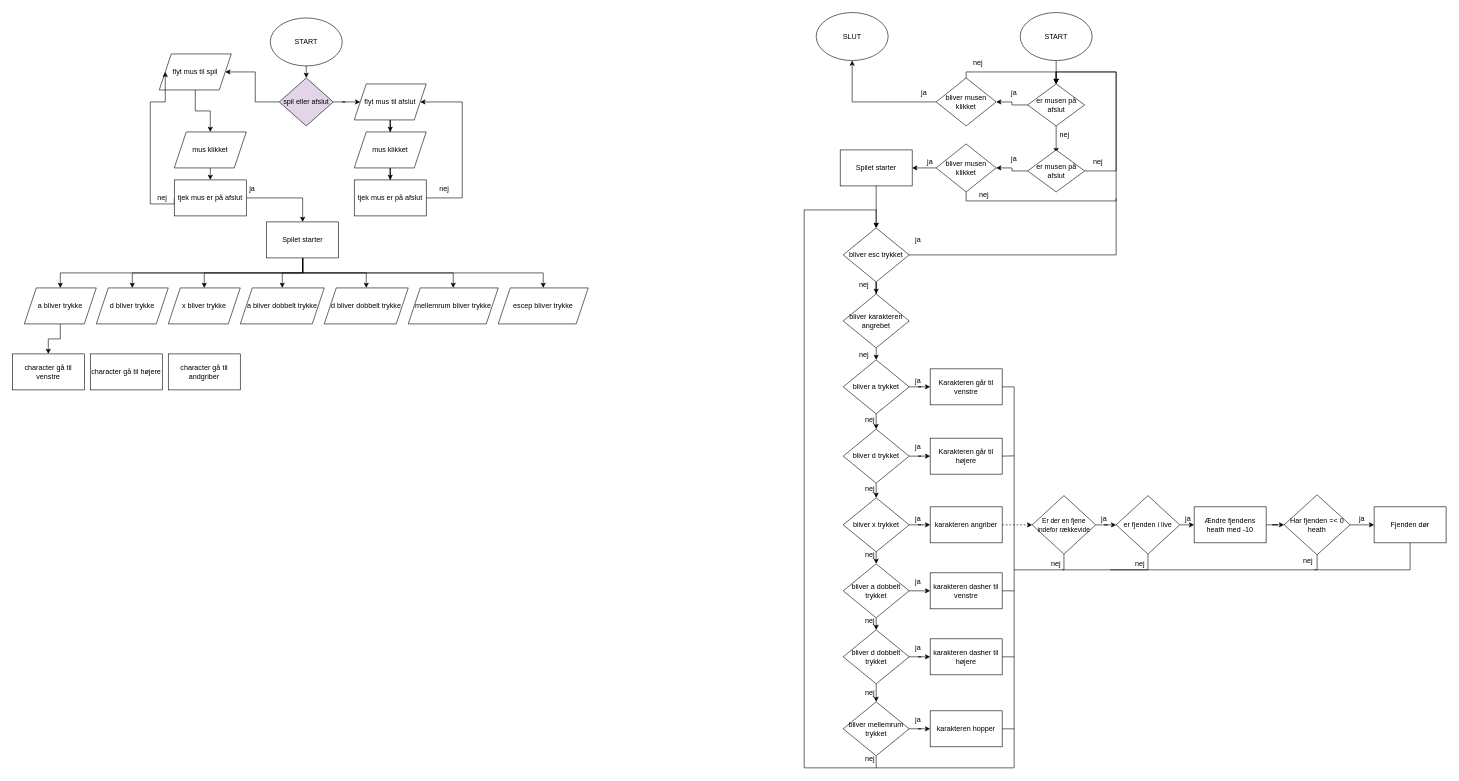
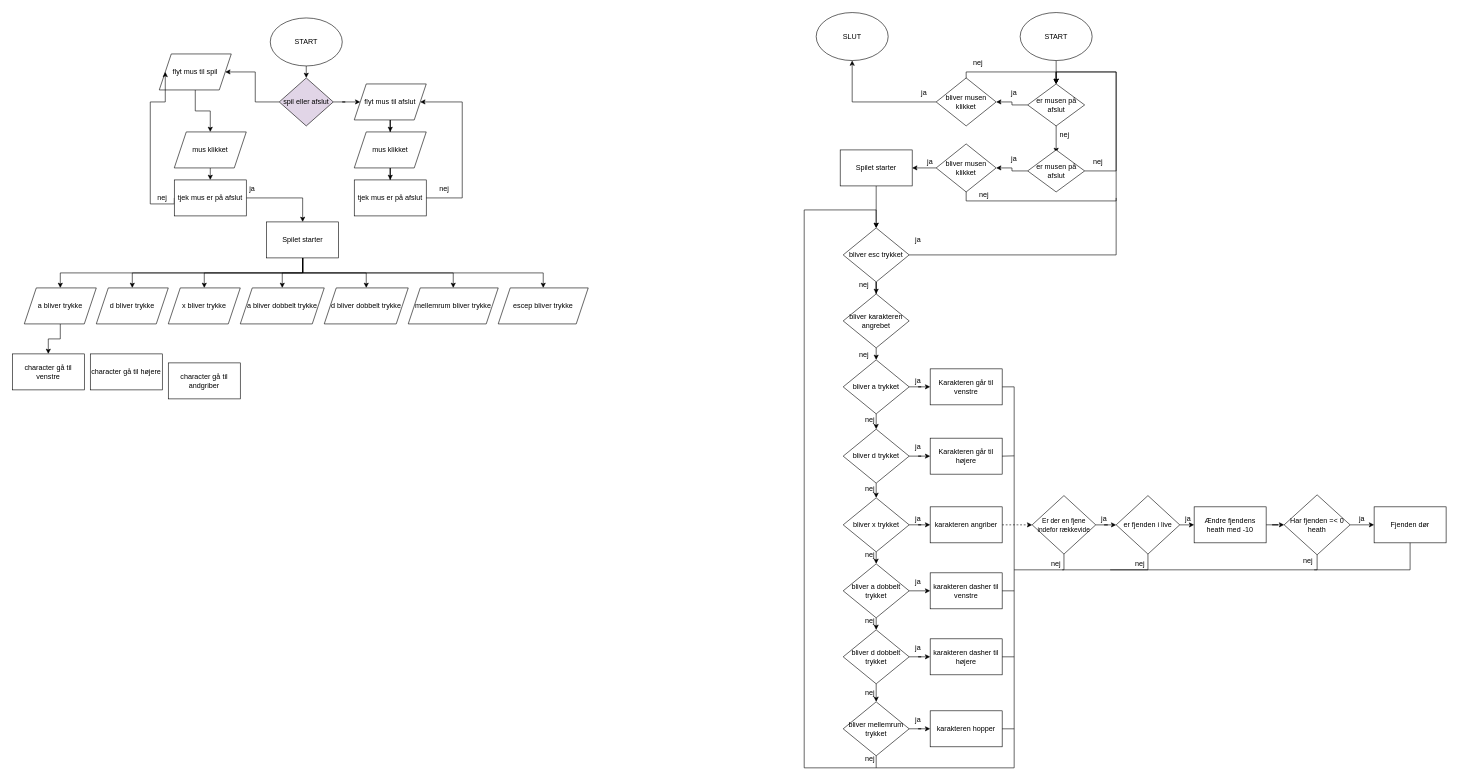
- <mxCell id="42" value="character gå til andgriber" style="whiteSpace=wrap;html=1;" parent="1" vertex="1"><mxGeometry x="280" y="589" width="120" height="60" as="geometry" /></mxCell>
+ <mxCell id="42" value="character gå til andgriber" style="whiteSpace=wrap;html=1;" parent="1" vertex="1"><mxGeometry x="280" y="604" width="120" height="60" as="geometry" /></mxCell>
